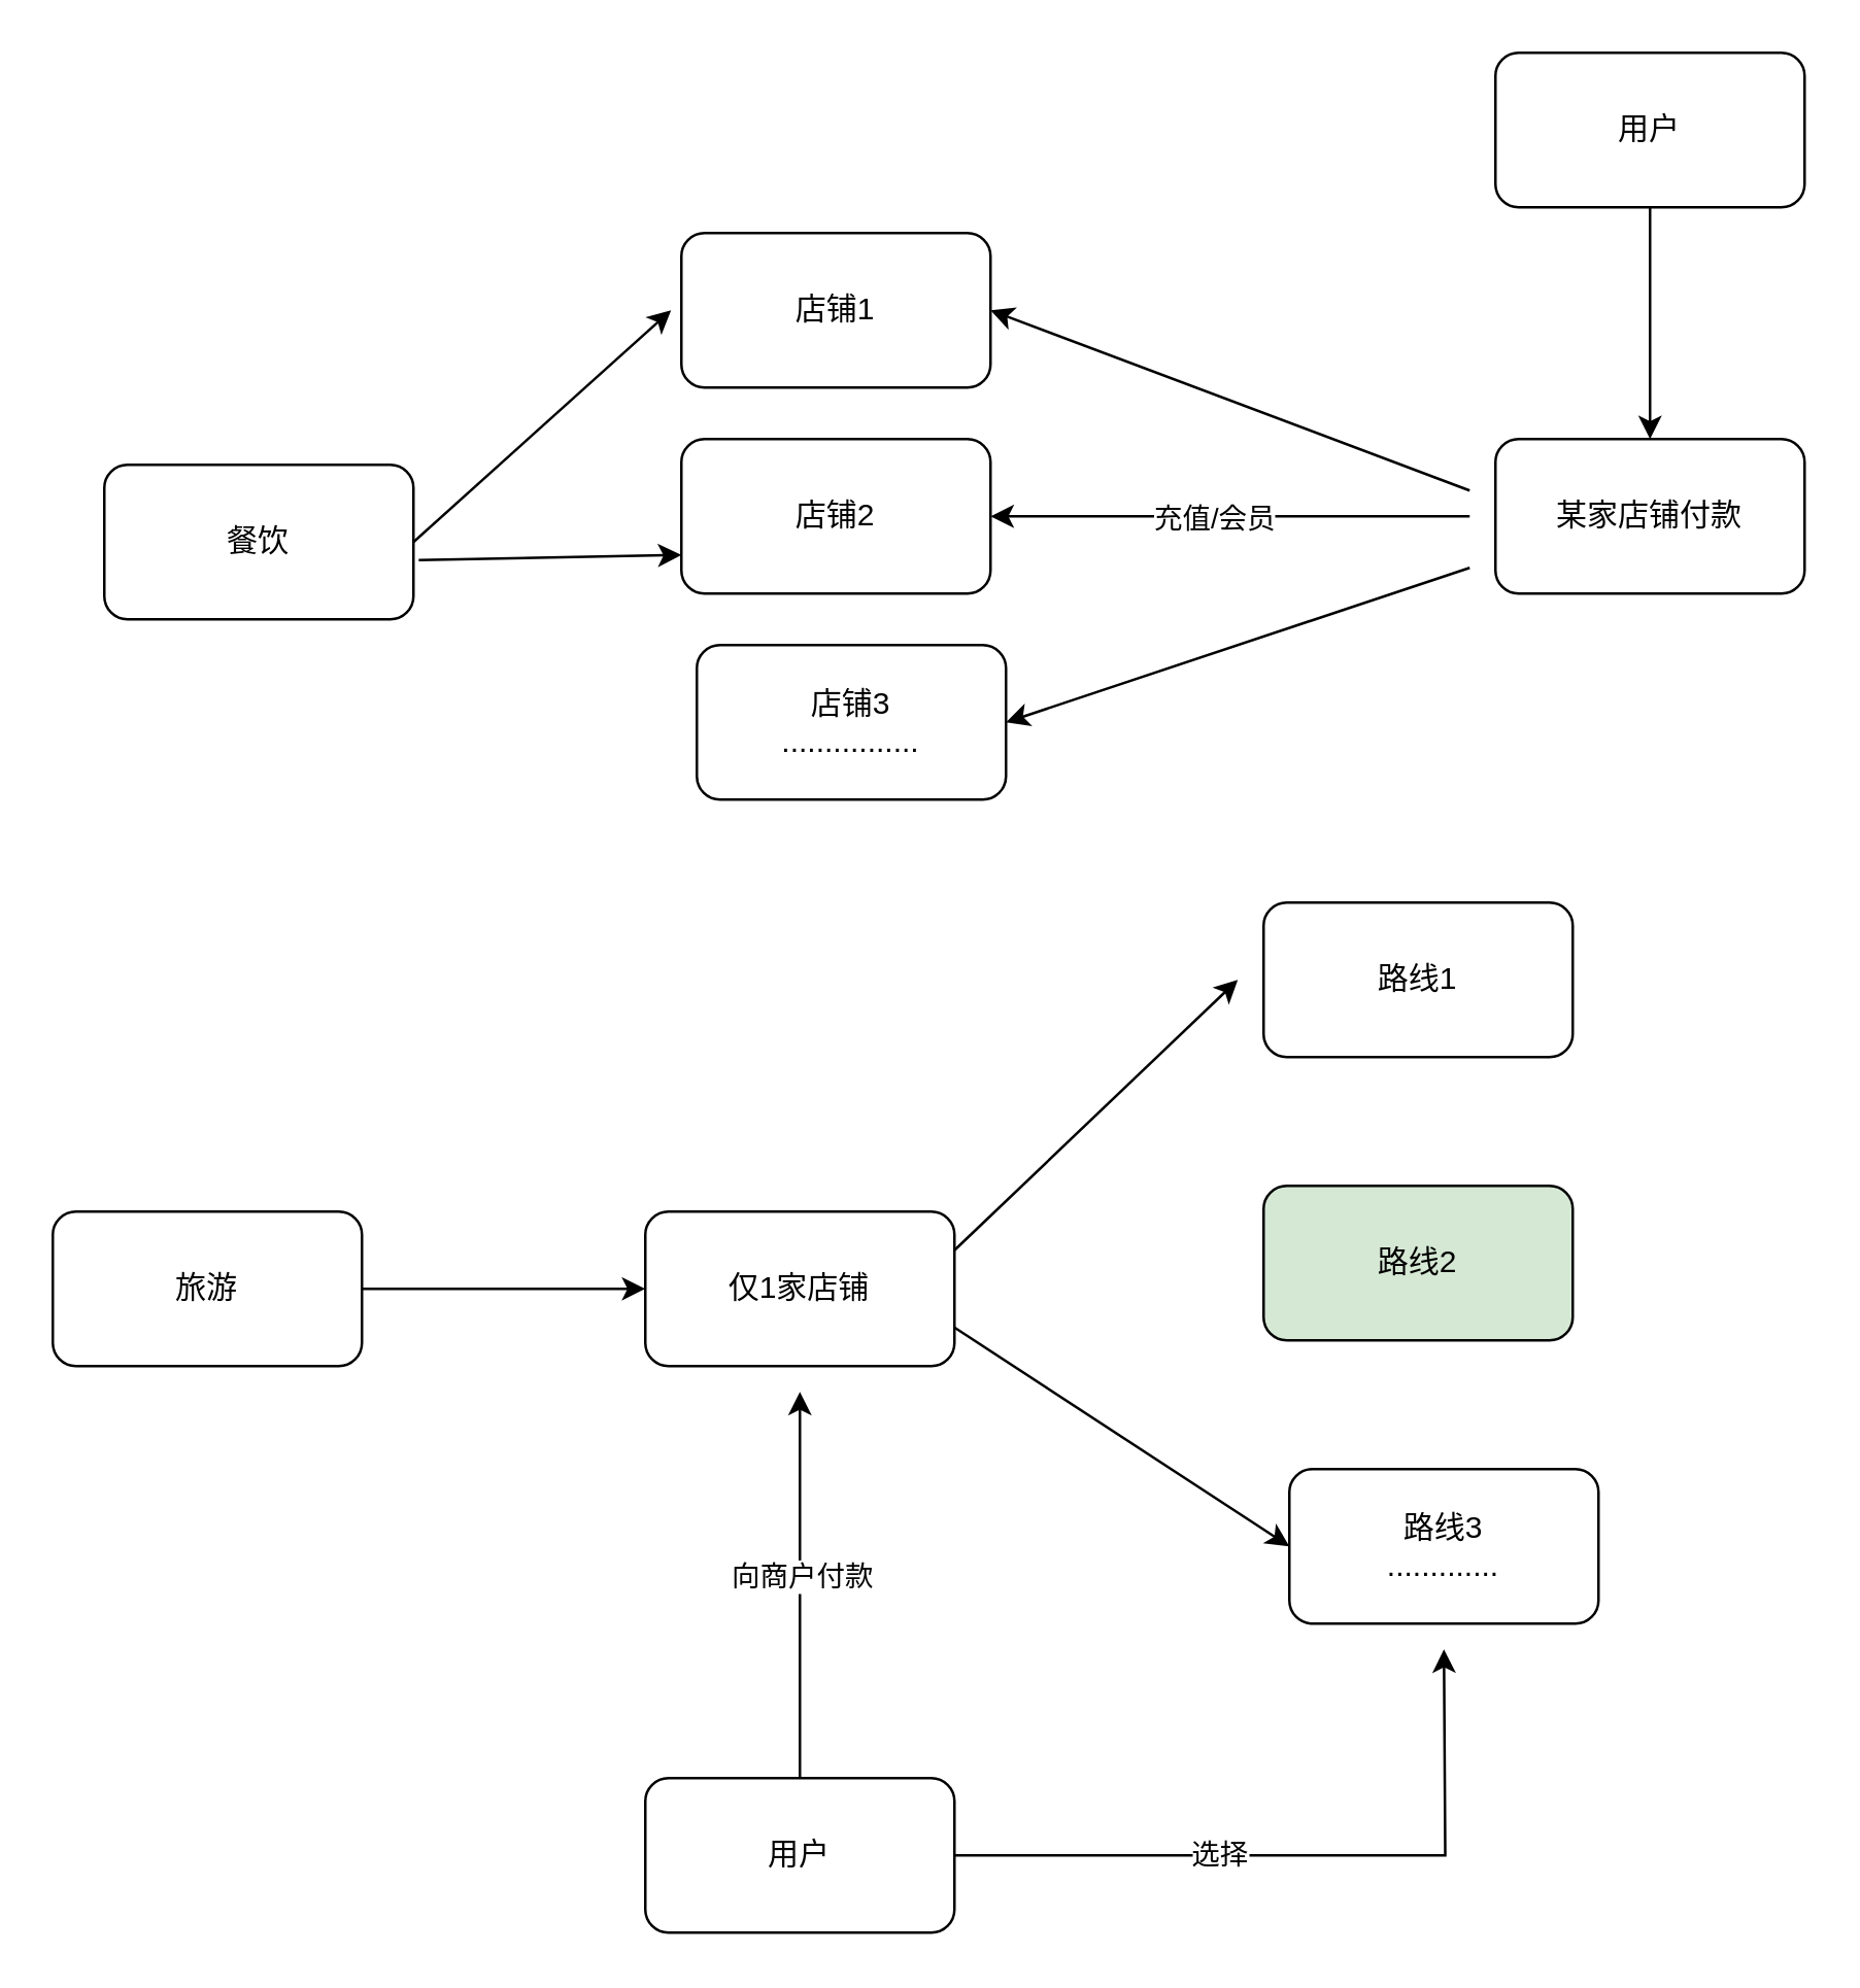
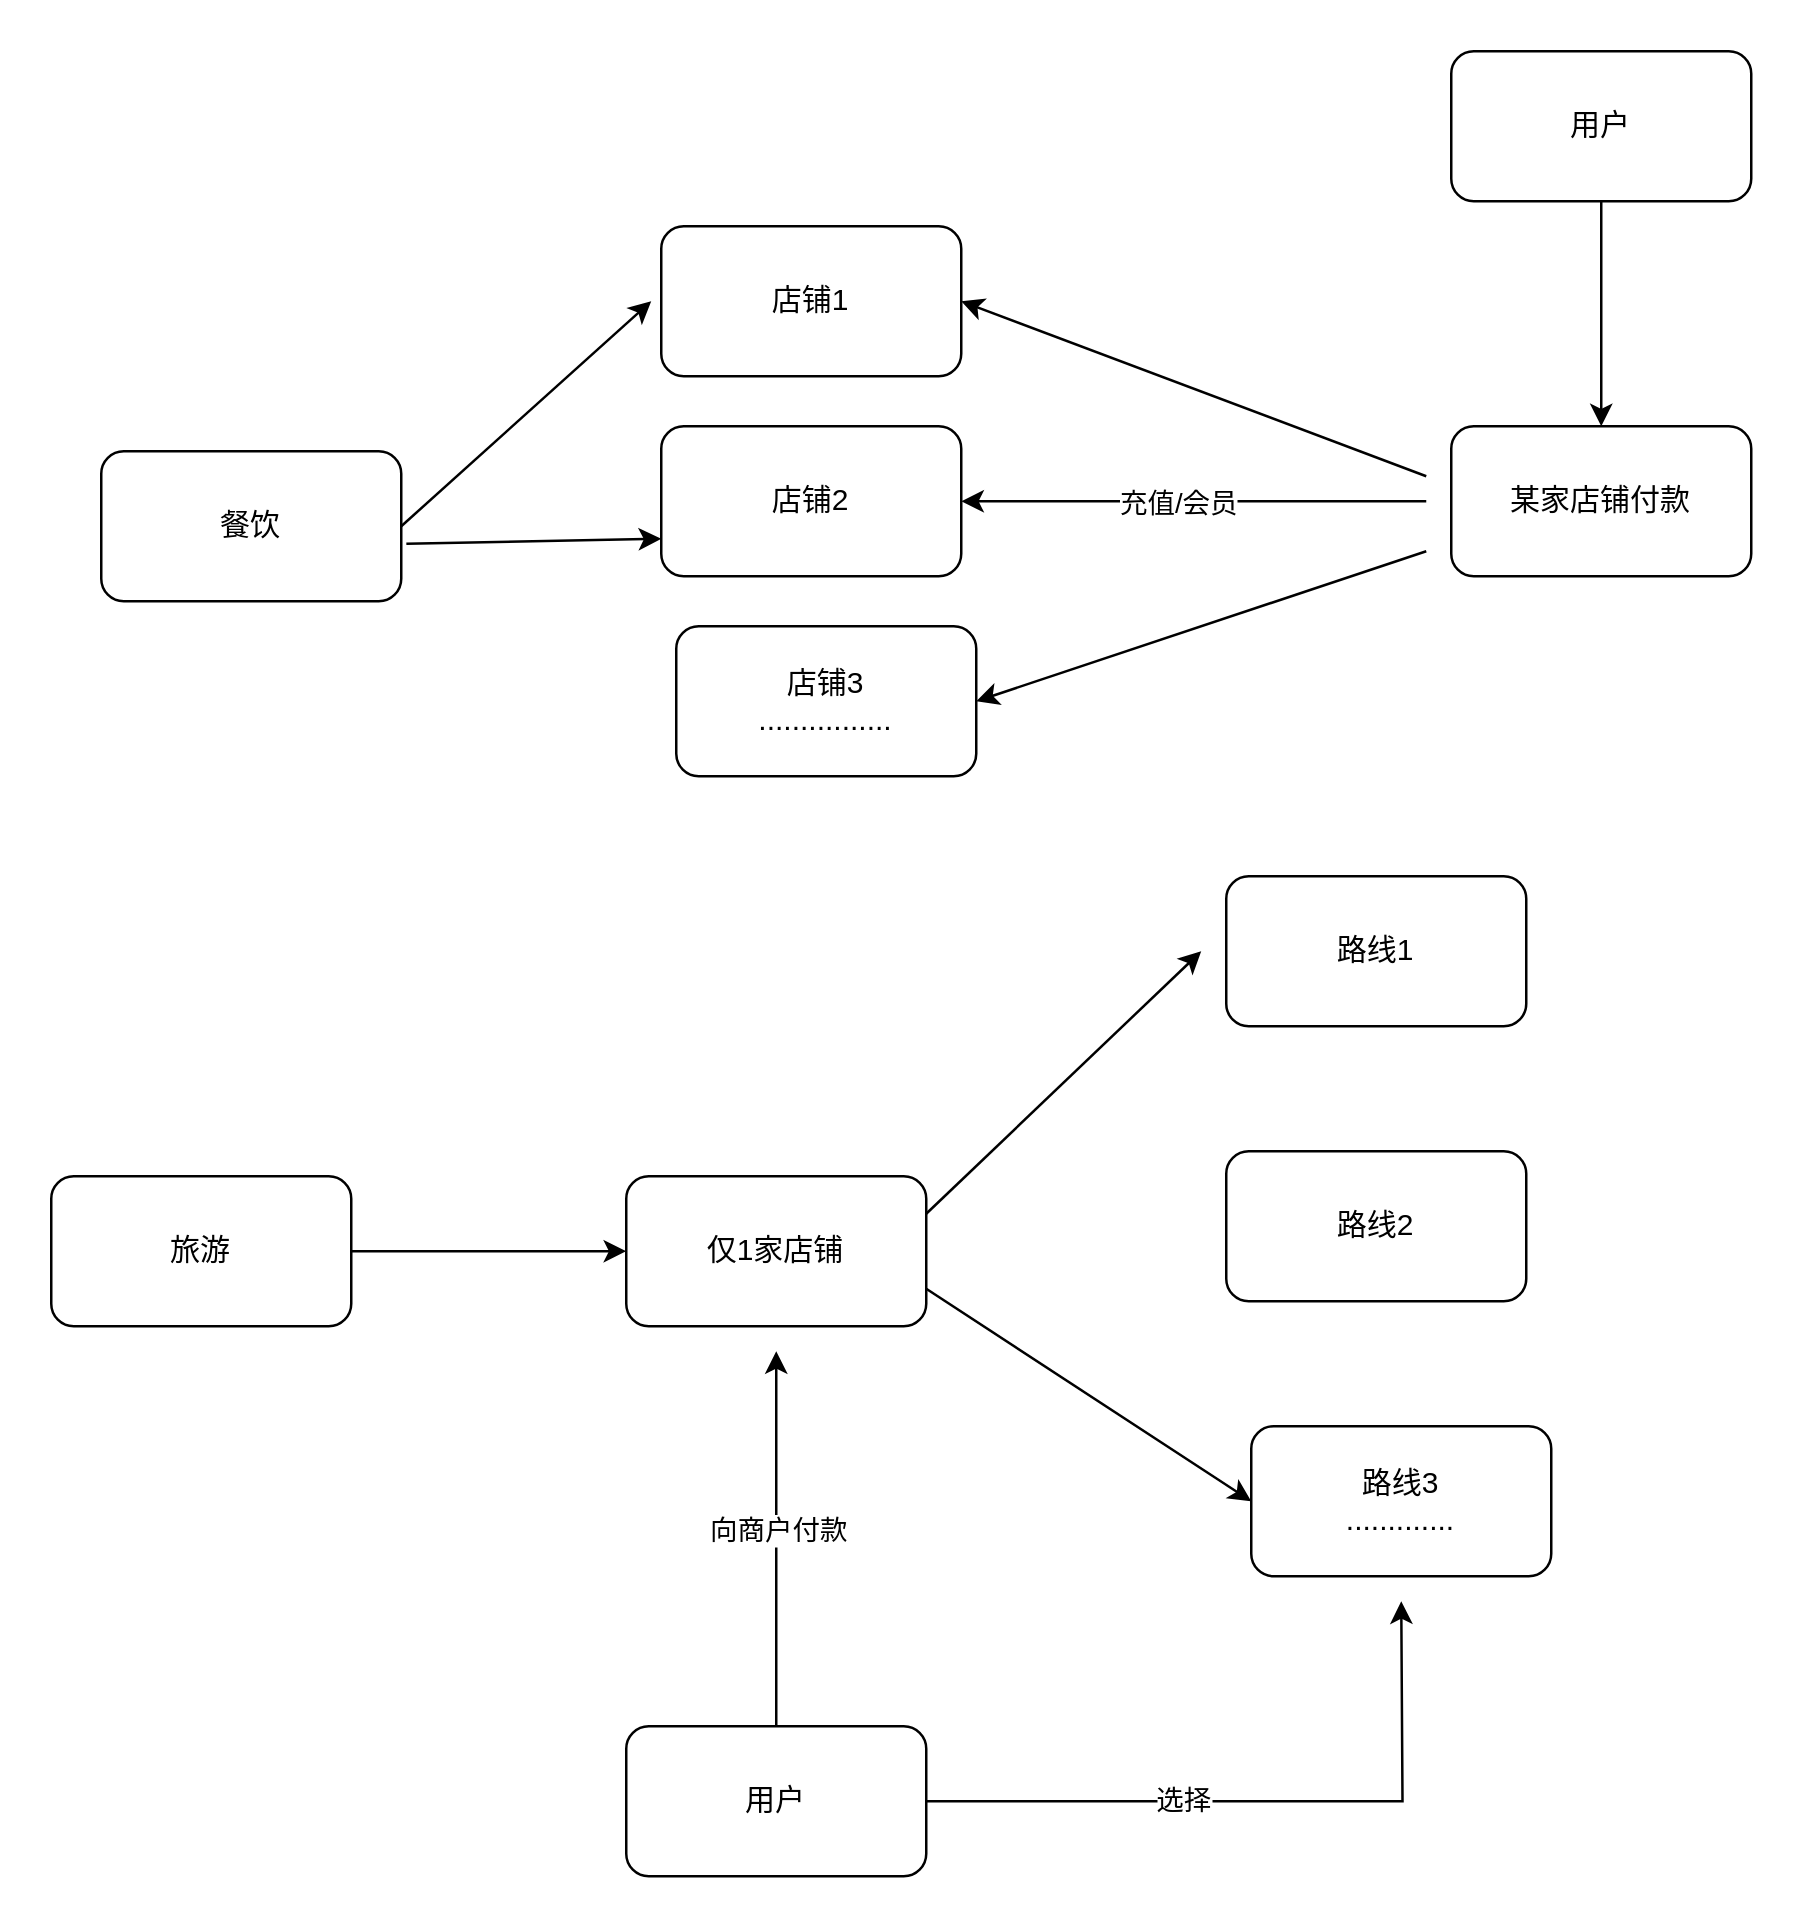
- <mxCell id="17" value="路线2" style="rounded=1;whiteSpace=wrap;html=1;fillColor=#d5e8d4;" vertex="1" parent="1"><mxGeometry x="490" y="460" width="120" height="60" as="geometry" /></mxCell>
+ <mxCell id="17" value="路线2" style="rounded=1;whiteSpace=wrap;html=1;" vertex="1" parent="1"><mxGeometry x="490" y="460" width="120" height="60" as="geometry" /></mxCell>
